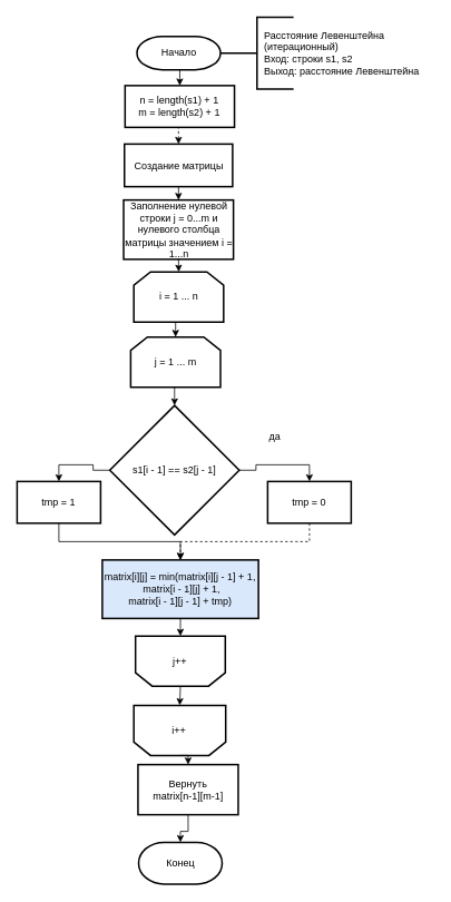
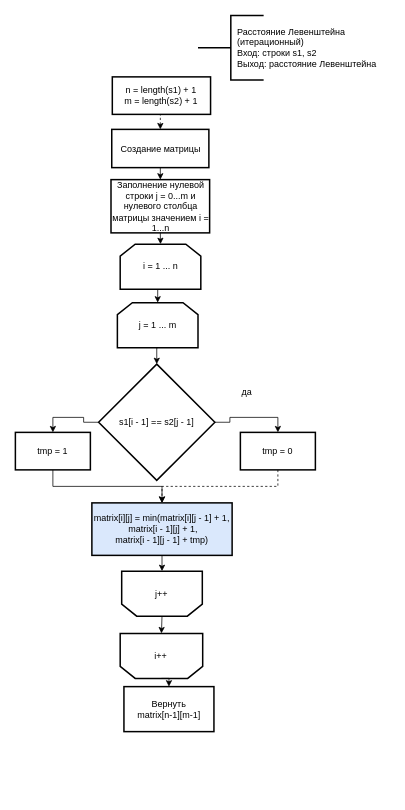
- <mxCell id="3" value="Начало" style="strokeWidth=2;html=1;shape=mxgraph.flowchart.terminator;whiteSpace=wrap;" parent="1" vertex="1"><mxGeometry x="163.5" y="43" width="100" height="40" as="geometry" /></mxCell>
- <mxCell id="2" style="edgeStyle=orthogonalEdgeStyle;rounded=0;orthogonalLoop=1;jettySize=auto;html=1;exitX=0.5;exitY=1;exitDx=0;exitDy=0;exitPerimeter=0;entryX=0.5;entryY=0;entryDx=0;entryDy=0;" parent="1" source="3" target="5" edge="1"><mxGeometry relative="1" as="geometry" /></mxCell>
- <mxCell id="33" style="edgeStyle=orthogonalEdgeStyle;rounded=0;orthogonalLoop=1;jettySize=auto;html=1;exitX=0.5;exitY=1;exitDx=0;exitDy=0;" parent="1" source="34" target="18" edge="1"><mxGeometry relative="1" as="geometry" /></mxCell>
- <mxCell id="18" value="Конец" style="strokeWidth=2;html=1;shape=mxgraph.flowchart.terminator;whiteSpace=wrap;" parent="1" vertex="1"><mxGeometry x="165.5" y="1008" width="100" height="50" as="geometry" /></mxCell>
